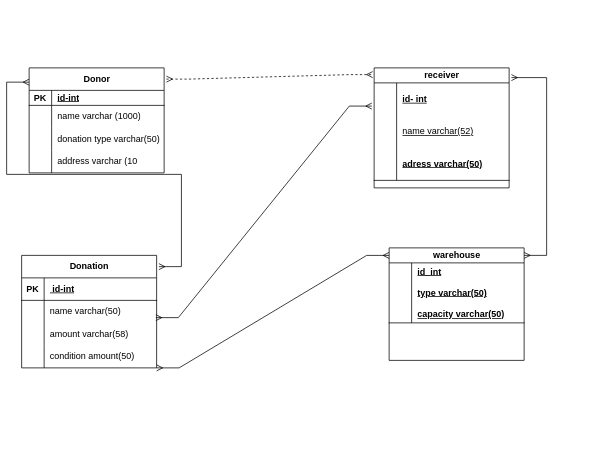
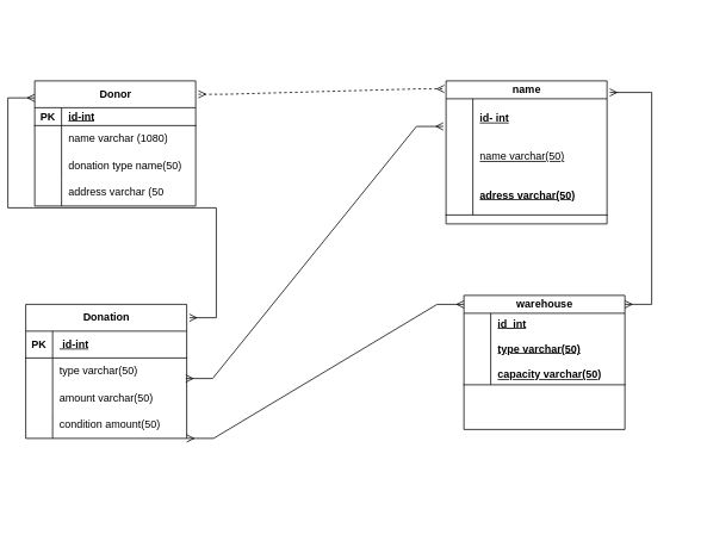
- <mxCell id="19" value="receiver" style="shape=table;startSize=20;container=1;collapsible=1;childLayout=tableLayout;fixedRows=1;rowLines=0;fontStyle=1;align=center;resizeLast=1;html=1;" parent="1" vertex="1"><mxGeometry x="497" y="90" width="180" height="160" as="geometry" /></mxCell>
+ <mxCell id="19" value="name" style="shape=table;startSize=20;container=1;collapsible=1;childLayout=tableLayout;fixedRows=1;rowLines=0;fontStyle=1;align=center;resizeLast=1;html=1;" parent="1" vertex="1"><mxGeometry x="497" y="90" width="180" height="160" as="geometry" /></mxCell>
- <mxCell id="12" value="name varchar (1000)" style="shape=partialRectangle;connectable=0;fillColor=none;top=0;left=0;bottom=0;right=0;align=left;spacingLeft=6;overflow=hidden;whiteSpace=wrap;html=1;" parent="10" vertex="1"><mxGeometry x="30" width="150" height="30" as="geometry"><mxRectangle width="150" height="30" as="alternateBounds" /></mxGeometry></mxCell>
+ <mxCell id="12" value="name varchar (1080)" style="shape=partialRectangle;connectable=0;fillColor=none;top=0;left=0;bottom=0;right=0;align=left;spacingLeft=6;overflow=hidden;whiteSpace=wrap;html=1;" parent="10" vertex="1"><mxGeometry x="30" width="150" height="30" as="geometry"><mxRectangle width="150" height="30" as="alternateBounds" /></mxGeometry></mxCell>
- <mxCell id="22" value="id- int&lt;div&gt;&lt;br&gt;&lt;/div&gt;&lt;div&gt;&lt;br&gt;&lt;/div&gt;&lt;div&gt;&lt;span style=&quot;font-weight: normal;&quot;&gt;name varchar(52)&lt;/span&gt;&lt;/div&gt;&lt;div&gt;&lt;br&gt;&lt;/div&gt;&lt;div&gt;&lt;br&gt;&lt;/div&gt;&lt;div&gt;adress varchar(50)&lt;/div&gt;" style="shape=partialRectangle;connectable=0;fillColor=none;top=0;left=0;bottom=0;right=0;align=left;spacingLeft=6;fontStyle=5;overflow=hidden;whiteSpace=wrap;html=1;" parent="20" vertex="1"><mxGeometry x="30" width="150" height="130" as="geometry"><mxRectangle width="150" height="130" as="alternateBounds" /></mxGeometry></mxCell>
+ <mxCell id="22" value="id- int&lt;div&gt;&lt;br&gt;&lt;/div&gt;&lt;div&gt;&lt;br&gt;&lt;/div&gt;&lt;div&gt;&lt;span style=&quot;font-weight: normal;&quot;&gt;name varchar(50)&lt;/span&gt;&lt;/div&gt;&lt;div&gt;&lt;br&gt;&lt;/div&gt;&lt;div&gt;&lt;br&gt;&lt;/div&gt;&lt;div&gt;adress varchar(50)&lt;/div&gt;" style="shape=partialRectangle;connectable=0;fillColor=none;top=0;left=0;bottom=0;right=0;align=left;spacingLeft=6;fontStyle=5;overflow=hidden;whiteSpace=wrap;html=1;" parent="20" vertex="1"><mxGeometry x="30" width="150" height="130" as="geometry"><mxRectangle width="150" height="130" as="alternateBounds" /></mxGeometry></mxCell>
- <mxCell id="15" value="donation type varchar(50)" style="shape=partialRectangle;connectable=0;fillColor=none;top=0;left=0;bottom=0;right=0;align=left;spacingLeft=6;overflow=hidden;whiteSpace=wrap;html=1;" parent="13" vertex="1"><mxGeometry x="30" width="150" height="30" as="geometry"><mxRectangle width="150" height="30" as="alternateBounds" /></mxGeometry></mxCell>
+ <mxCell id="15" value="donation type name(50)" style="shape=partialRectangle;connectable=0;fillColor=none;top=0;left=0;bottom=0;right=0;align=left;spacingLeft=6;overflow=hidden;whiteSpace=wrap;html=1;" parent="13" vertex="1"><mxGeometry x="30" width="150" height="30" as="geometry"><mxRectangle width="150" height="30" as="alternateBounds" /></mxGeometry></mxCell>
- <mxCell id="18" value="address varchar (10" style="shape=partialRectangle;connectable=0;fillColor=none;top=0;left=0;bottom=0;right=0;align=left;spacingLeft=6;overflow=hidden;whiteSpace=wrap;html=1;" parent="16" vertex="1"><mxGeometry x="30" width="150" height="30" as="geometry"><mxRectangle width="150" height="30" as="alternateBounds" /></mxGeometry></mxCell>
+ <mxCell id="18" value="address varchar (50" style="shape=partialRectangle;connectable=0;fillColor=none;top=0;left=0;bottom=0;right=0;align=left;spacingLeft=6;overflow=hidden;whiteSpace=wrap;html=1;" parent="16" vertex="1"><mxGeometry x="30" width="150" height="30" as="geometry"><mxRectangle width="150" height="30" as="alternateBounds" /></mxGeometry></mxCell>
- <mxCell id="29" value="name varchar(50)" style="shape=partialRectangle;connectable=0;fillColor=none;top=0;left=0;bottom=0;right=0;align=left;spacingLeft=6;overflow=hidden;whiteSpace=wrap;html=1;" parent="27" vertex="1"><mxGeometry x="30" width="150" height="30" as="geometry"><mxRectangle width="150" height="30" as="alternateBounds" /></mxGeometry></mxCell>
+ <mxCell id="29" value="type varchar(50)" style="shape=partialRectangle;connectable=0;fillColor=none;top=0;left=0;bottom=0;right=0;align=left;spacingLeft=6;overflow=hidden;whiteSpace=wrap;html=1;" parent="27" vertex="1"><mxGeometry x="30" width="150" height="30" as="geometry"><mxRectangle width="150" height="30" as="alternateBounds" /></mxGeometry></mxCell>
- <mxCell id="32" value="amount varchar(58)" style="shape=partialRectangle;connectable=0;fillColor=none;top=0;left=0;bottom=0;right=0;align=left;spacingLeft=6;overflow=hidden;whiteSpace=wrap;html=1;" parent="30" vertex="1"><mxGeometry x="30" width="150" height="30" as="geometry"><mxRectangle width="150" height="30" as="alternateBounds" /></mxGeometry></mxCell>
+ <mxCell id="32" value="amount varchar(50)" style="shape=partialRectangle;connectable=0;fillColor=none;top=0;left=0;bottom=0;right=0;align=left;spacingLeft=6;overflow=hidden;whiteSpace=wrap;html=1;" parent="30" vertex="1"><mxGeometry x="30" width="150" height="30" as="geometry"><mxRectangle width="150" height="30" as="alternateBounds" /></mxGeometry></mxCell>
